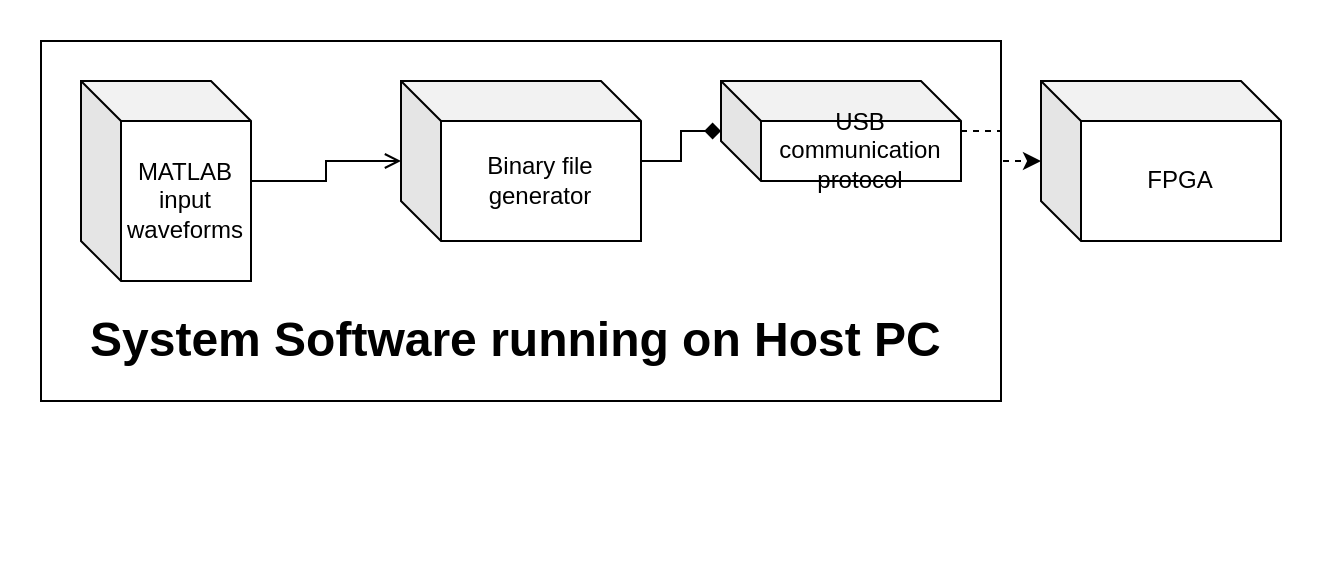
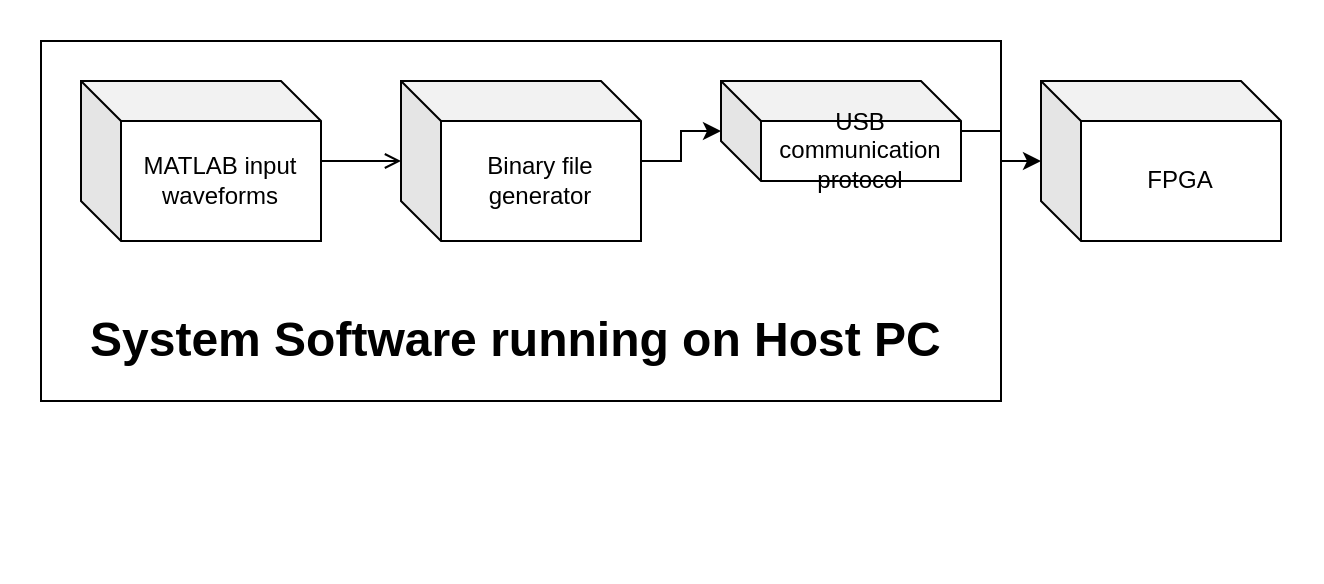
- <mxCell id="5" style="edgeStyle=orthogonalEdgeStyle;rounded=0;orthogonalLoop=1;jettySize=auto;html=1;endArrow=diamond;" edge="1" parent="1" source="6" target="8"><mxGeometry relative="1" as="geometry" /></mxCell>
+ <mxCell id="5" style="edgeStyle=orthogonalEdgeStyle;rounded=0;orthogonalLoop=1;jettySize=auto;html=1;" edge="1" parent="1" source="6" target="8"><mxGeometry relative="1" as="geometry" /></mxCell>
- <mxCell id="7" style="edgeStyle=orthogonalEdgeStyle;rounded=0;orthogonalLoop=1;jettySize=auto;html=1;dashed=1;" edge="1" parent="1" source="8" target="10"><mxGeometry relative="1" as="geometry" /></mxCell>
+ <mxCell id="7" style="edgeStyle=orthogonalEdgeStyle;rounded=0;orthogonalLoop=1;jettySize=auto;html=1;" edge="1" parent="1" source="8" target="10"><mxGeometry relative="1" as="geometry" /></mxCell>
- <mxCell id="4" value="MATLAB input waveforms" style="shape=cube;whiteSpace=wrap;html=1;boundedLbl=1;backgroundOutline=1;darkOpacity=0.05;darkOpacity2=0.1;" vertex="1" parent="1"><mxGeometry x="40" y="40" width="85" height="100" as="geometry" /></mxCell>
+ <mxCell id="4" value="MATLAB input waveforms" style="shape=cube;whiteSpace=wrap;html=1;boundedLbl=1;backgroundOutline=1;darkOpacity=0.05;darkOpacity2=0.1;" vertex="1" parent="1"><mxGeometry x="40" y="40" width="120" height="80" as="geometry" /></mxCell>
